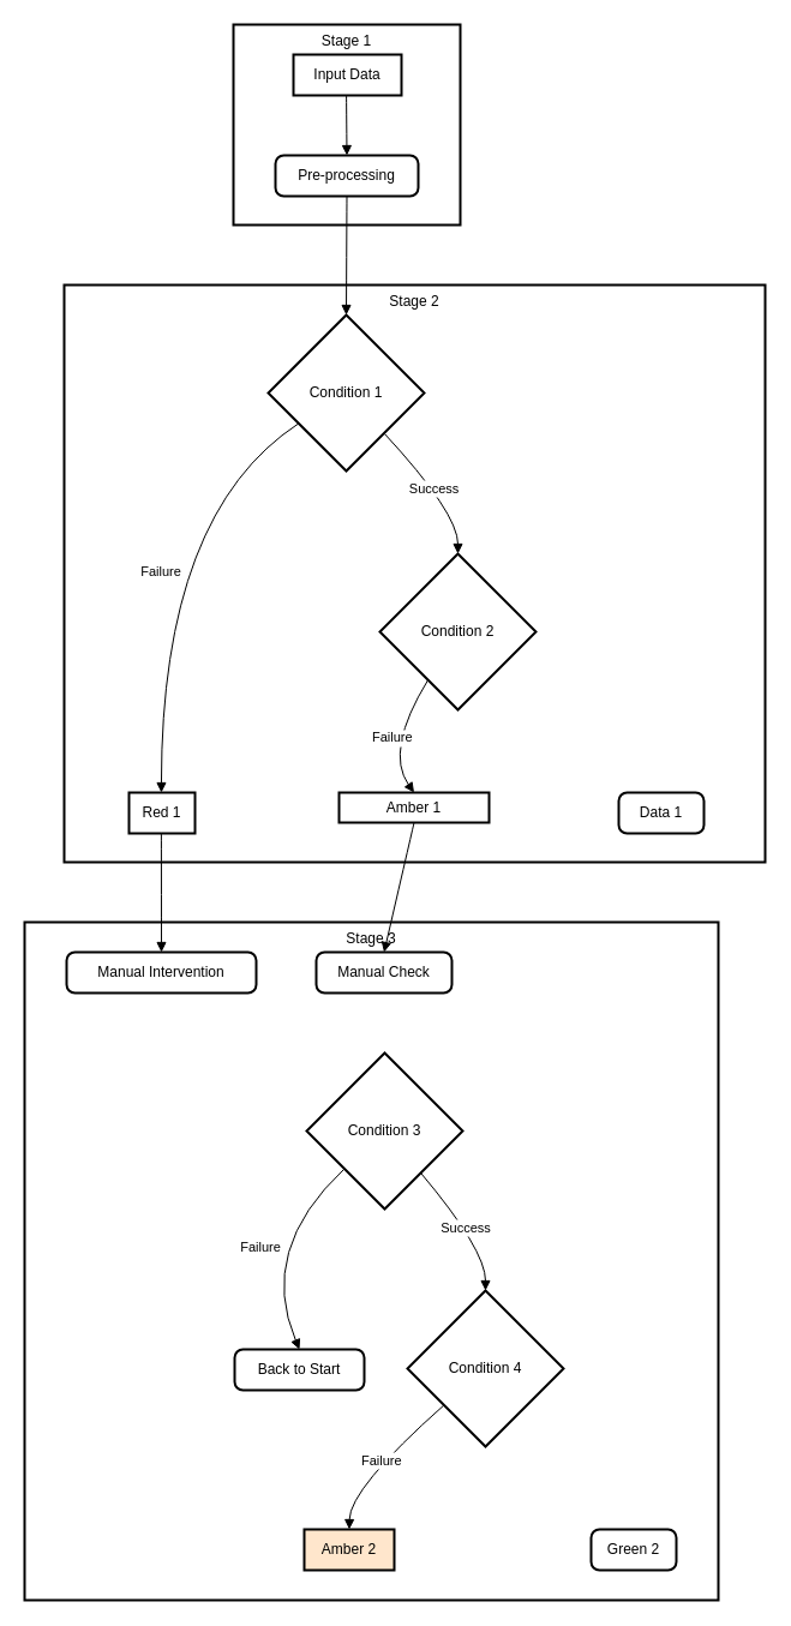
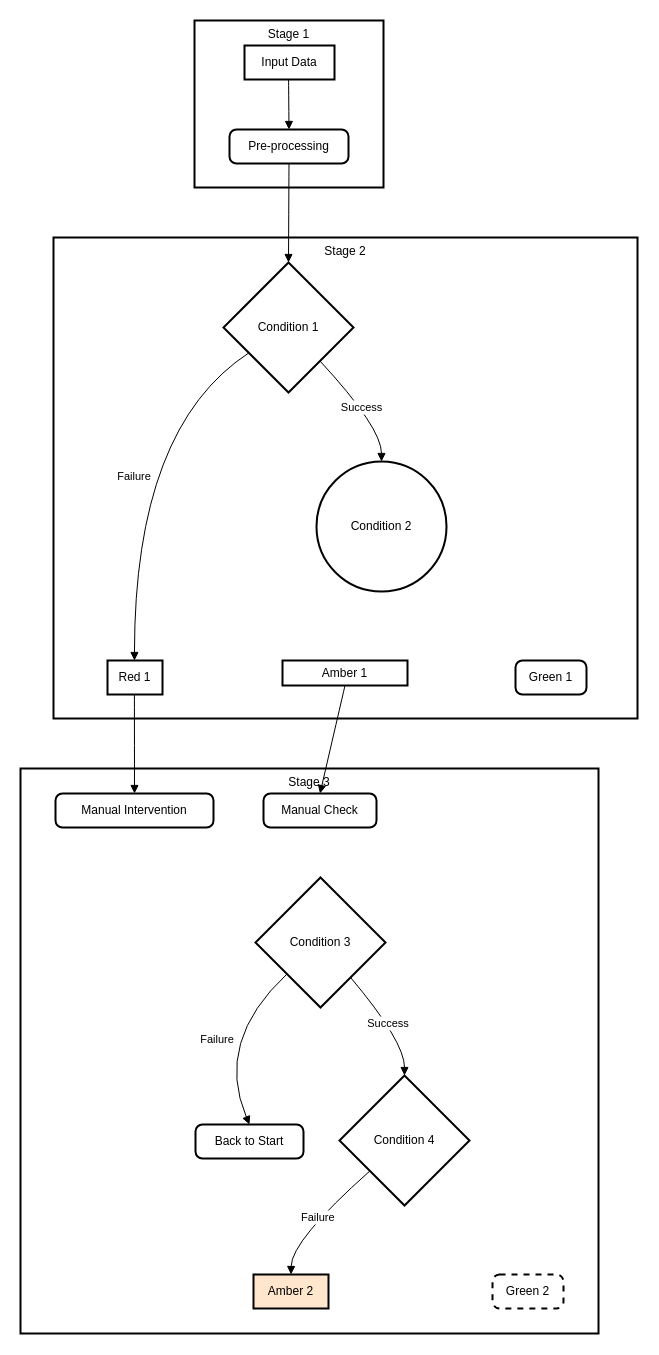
- <mxCell id="13" value="Condition 2" style="rhombus;strokeWidth=2;whiteSpace=wrap;" vertex="1" parent="1"><mxGeometry x="316" y="461" width="130" height="130" as="geometry" /></mxCell>
+ <mxCell id="13" value="Condition 2" style="ellipse;strokeWidth=2;whiteSpace=wrap;" vertex="1" parent="1"><mxGeometry x="316" y="461" width="130" height="130" as="geometry" /></mxCell>
- <mxCell id="23" value="Failure" style="curved=1;startArrow=none;endArrow=block;exitX=0.19;exitY=1;entryX=0.5;entryY=-0.01;" edge="1" parent="1" source="13" target="14"><mxGeometry relative="1" as="geometry"><Array as="points"><mxPoint x="320" y="625" /></Array></mxGeometry></mxCell>
- <mxCell id="15" value="Data 1" style="rounded=1;absoluteArcSize=1;arcSize=14;whiteSpace=wrap;strokeWidth=2;" vertex="1" parent="1"><mxGeometry x="515" y="660" width="71" height="34" as="geometry" /></mxCell>
+ <mxCell id="15" value="Green 1" style="rounded=1;absoluteArcSize=1;arcSize=14;whiteSpace=wrap;strokeWidth=2;" vertex="1" parent="1"><mxGeometry x="515" y="660" width="71" height="34" as="geometry" /></mxCell>
- <mxCell id="9" value="Green 2" style="rounded=1;absoluteArcSize=1;arcSize=14;whiteSpace=wrap;strokeWidth=2;" vertex="1" parent="1"><mxGeometry x="492" y="1274" width="71" height="34" as="geometry" /></mxCell>
+ <mxCell id="9" value="Green 2" style="rounded=1;absoluteArcSize=1;arcSize=14;whiteSpace=wrap;strokeWidth=2;dashed=1;" vertex="1" parent="1"><mxGeometry x="492" y="1274" width="71" height="34" as="geometry" /></mxCell>
